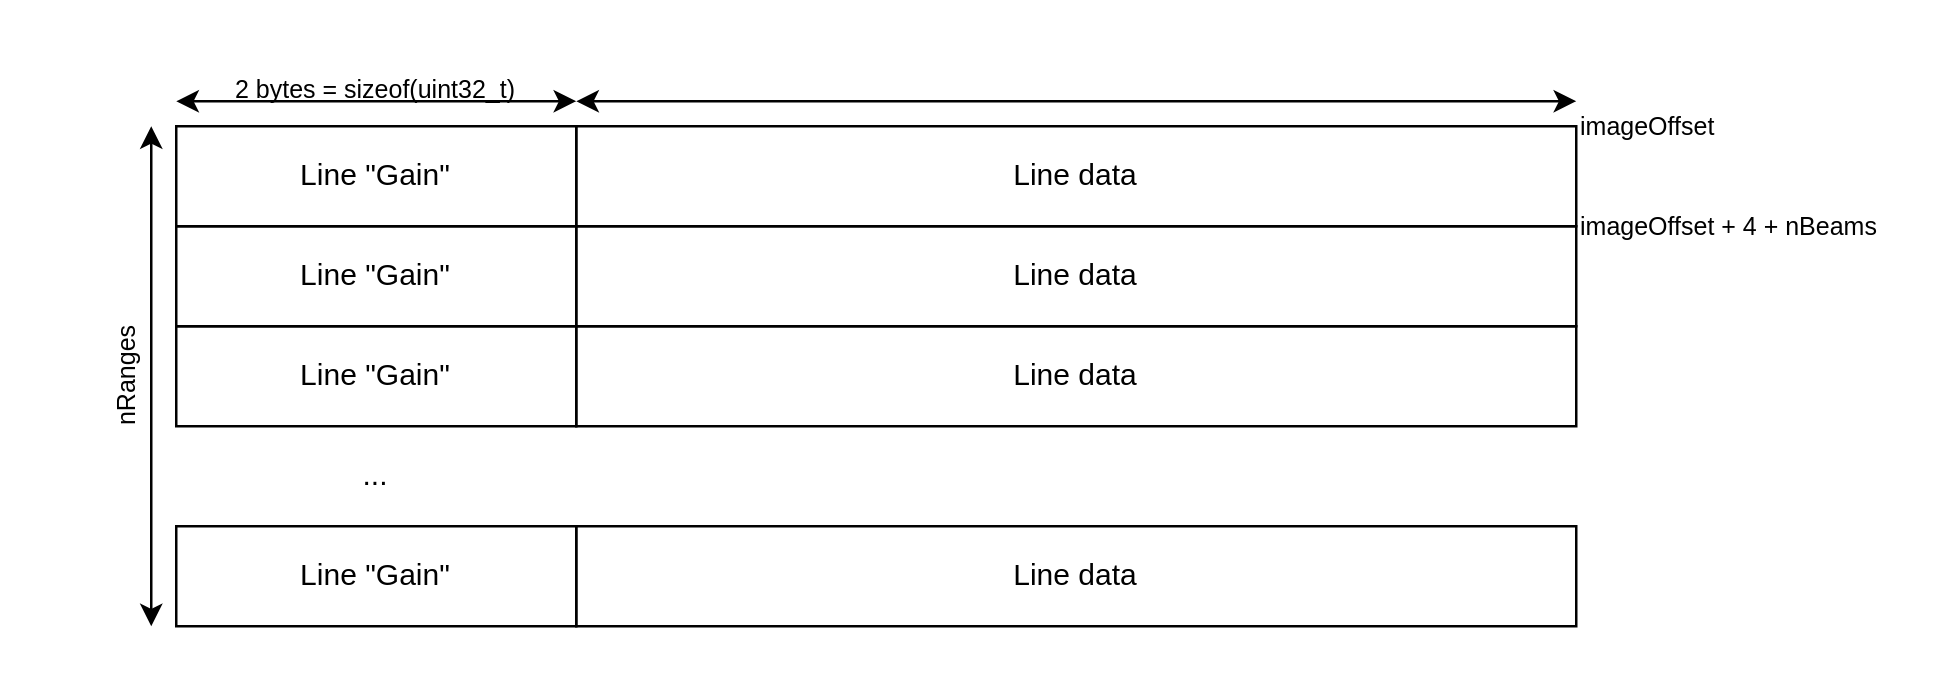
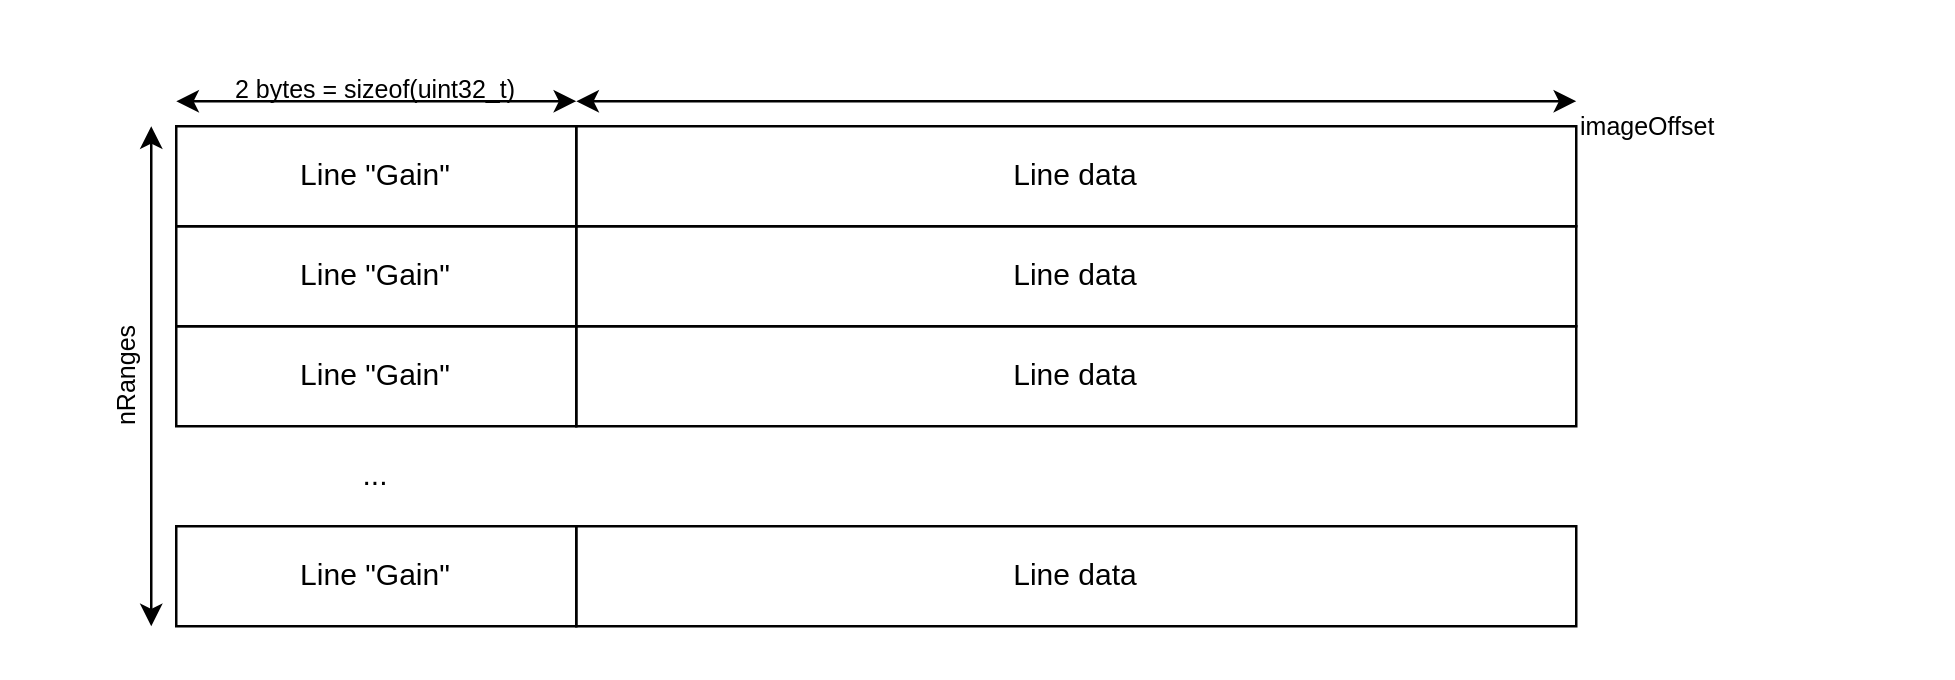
- <mxCell id="17" value="imageOffset + 4 + nBeams" style="text;html=1;strokeColor=none;fillColor=none;align=left;verticalAlign=middle;whiteSpace=wrap;rounded=0;fontSize=10;" vertex="1" parent="1"><mxGeometry x="630" y="70" width="130" height="40" as="geometry" /></mxCell>
